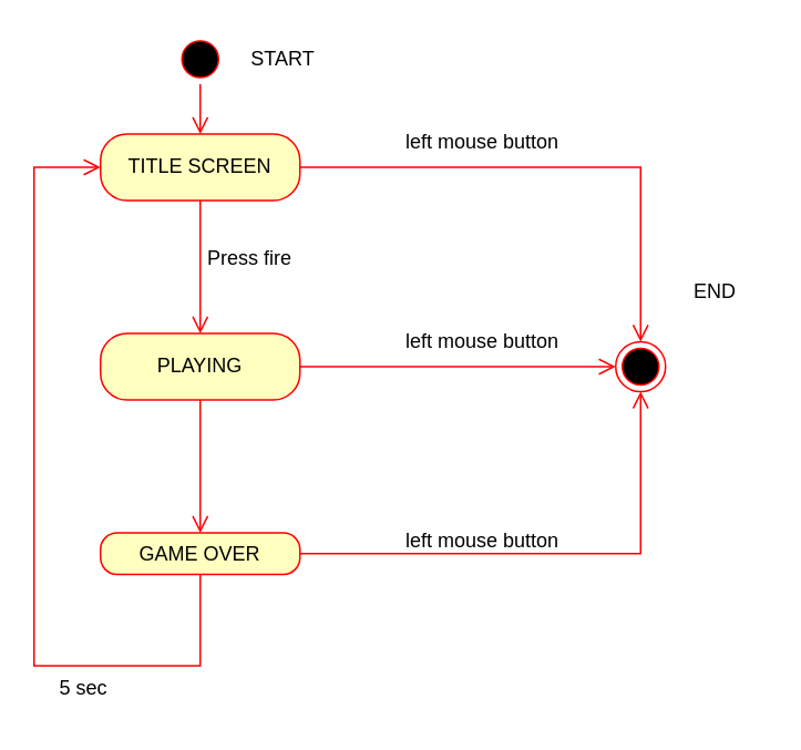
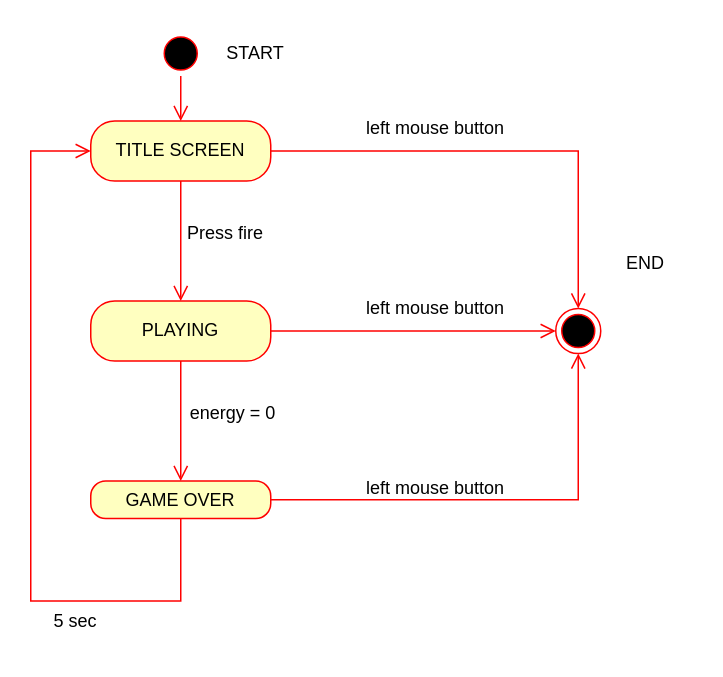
+ <mxCell id="11" value="energy = 0" style="text;html=1;align=center;verticalAlign=middle;whiteSpace=wrap;rounded=0;" vertex="1" parent="1"><mxGeometry x="125" y="260" width="60" height="30" as="geometry" /></mxCell>
